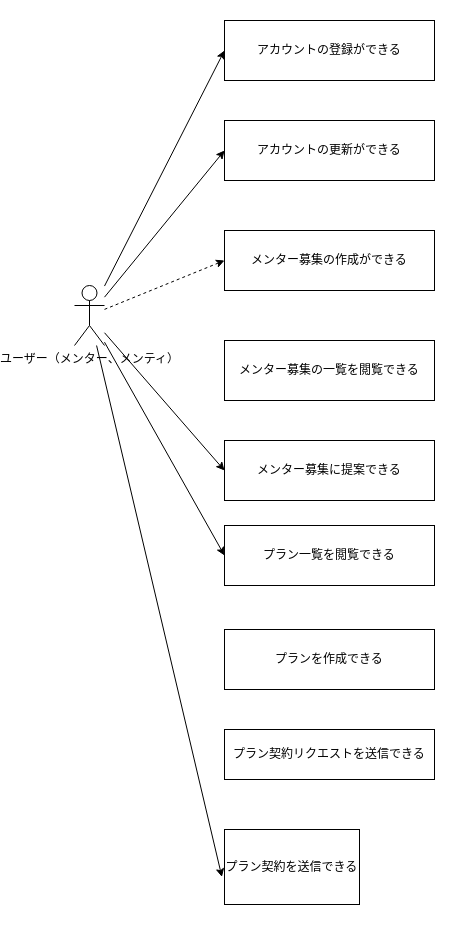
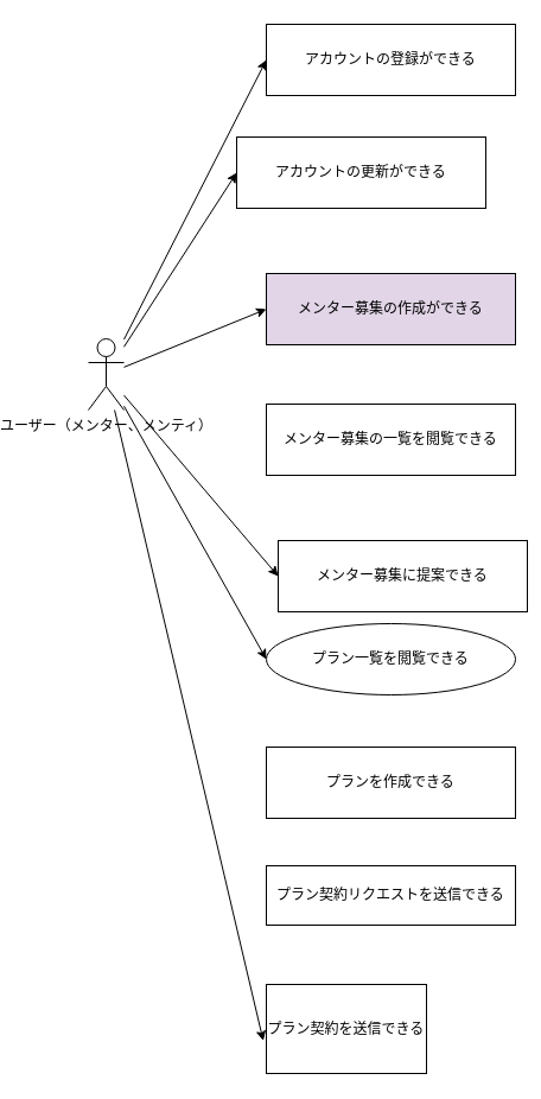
- <mxCell id="10" value="アカウントの更新ができる" style="rounded=0;whiteSpace=wrap;html=1;" vertex="1" parent="1"><mxGeometry x="170" y="120" width="210" height="60" as="geometry" /></mxCell>
+ <mxCell id="10" value="アカウントの更新ができる" style="rounded=0;whiteSpace=wrap;html=1;" vertex="1" parent="1"><mxGeometry x="145" y="115" width="210" height="60" as="geometry" /></mxCell>
- <mxCell id="11" value="メンター募集の作成ができる" style="rounded=0;whiteSpace=wrap;html=1;" vertex="1" parent="1"><mxGeometry x="170" y="230" width="210" height="60" as="geometry" /></mxCell>
+ <mxCell id="11" value="メンター募集の作成ができる" style="rounded=0;whiteSpace=wrap;html=1;fillColor=#e1d5e7;" vertex="1" parent="1"><mxGeometry x="170" y="230" width="210" height="60" as="geometry" /></mxCell>
- <mxCell id="6" style="edgeStyle=none;html=1;entryX=0;entryY=0.5;entryDx=0;entryDy=0;dashed=1;" edge="1" parent="1" source="8" target="11"><mxGeometry relative="1" as="geometry" /></mxCell>
+ <mxCell id="6" style="edgeStyle=none;html=1;entryX=0;entryY=0.5;entryDx=0;entryDy=0;" edge="1" parent="1" source="8" target="11"><mxGeometry relative="1" as="geometry" /></mxCell>
- <mxCell id="13" value="メンター募集に提案できる" style="rounded=0;whiteSpace=wrap;html=1;" vertex="1" parent="1"><mxGeometry x="170" y="440" width="210" height="60" as="geometry" /></mxCell>
+ <mxCell id="13" value="メンター募集に提案できる" style="rounded=0;whiteSpace=wrap;html=1;" vertex="1" parent="1"><mxGeometry x="180" y="455" width="210" height="60" as="geometry" /></mxCell>
- <mxCell id="17" value="プラン一覧を閲覧できる" style="rounded=0;whiteSpace=wrap;html=1;" vertex="1" parent="1"><mxGeometry x="170" y="525" width="210" height="60" as="geometry" /></mxCell>
+ <mxCell id="17" value="プラン一覧を閲覧できる" style="ellipse;whiteSpace=wrap;html=1;" vertex="1" parent="1"><mxGeometry x="170" y="525" width="210" height="60" as="geometry" /></mxCell>
